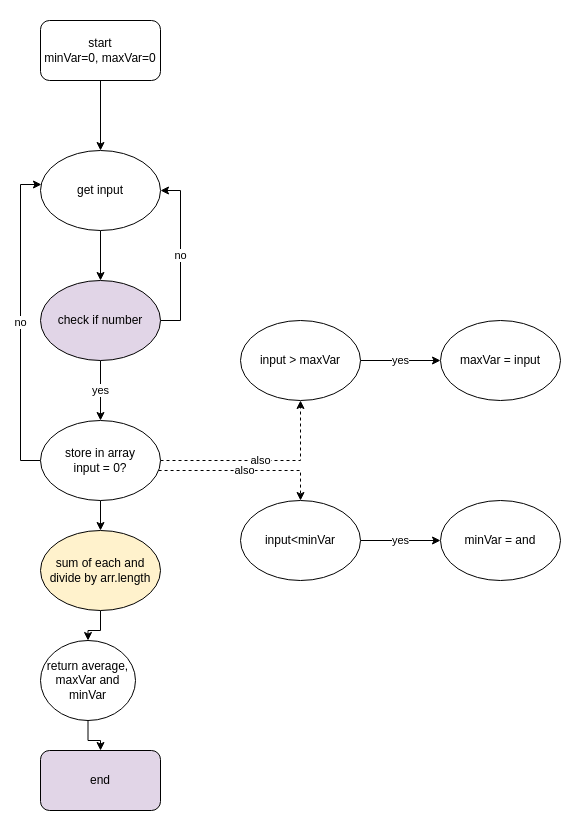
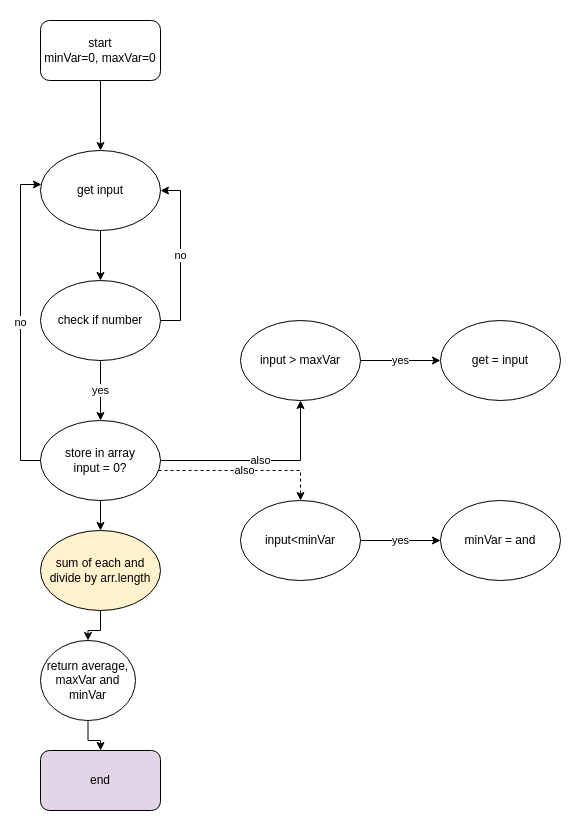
- <mxCell id="9" value="check if number" style="ellipse;whiteSpace=wrap;html=1;rounded=1;fillColor=#e1d5e7;" vertex="1" parent="1"><mxGeometry x="40" y="280" width="120" height="80" as="geometry" /></mxCell>
+ <mxCell id="9" value="check if number" style="ellipse;whiteSpace=wrap;html=1;rounded=1;" vertex="1" parent="1"><mxGeometry x="40" y="280" width="120" height="80" as="geometry" /></mxCell>
- <mxCell id="22" value="maxVar = input" style="ellipse;whiteSpace=wrap;html=1;rounded=1;" vertex="1" parent="1"><mxGeometry x="440" y="320" width="120" height="80" as="geometry" /></mxCell>
+ <mxCell id="22" value="get = input" style="ellipse;whiteSpace=wrap;html=1;rounded=1;" vertex="1" parent="1"><mxGeometry x="440" y="320" width="120" height="80" as="geometry" /></mxCell>
- <mxCell id="12" value="also" style="edgeStyle=orthogonalEdgeStyle;rounded=0;orthogonalLoop=1;jettySize=auto;html=1;dashed=1;" edge="1" parent="1" source="14" target="18"><mxGeometry relative="1" as="geometry" /></mxCell>
+ <mxCell id="12" value="also" style="edgeStyle=orthogonalEdgeStyle;rounded=0;orthogonalLoop=1;jettySize=auto;html=1;" edge="1" parent="1" source="14" target="18"><mxGeometry relative="1" as="geometry" /></mxCell>
